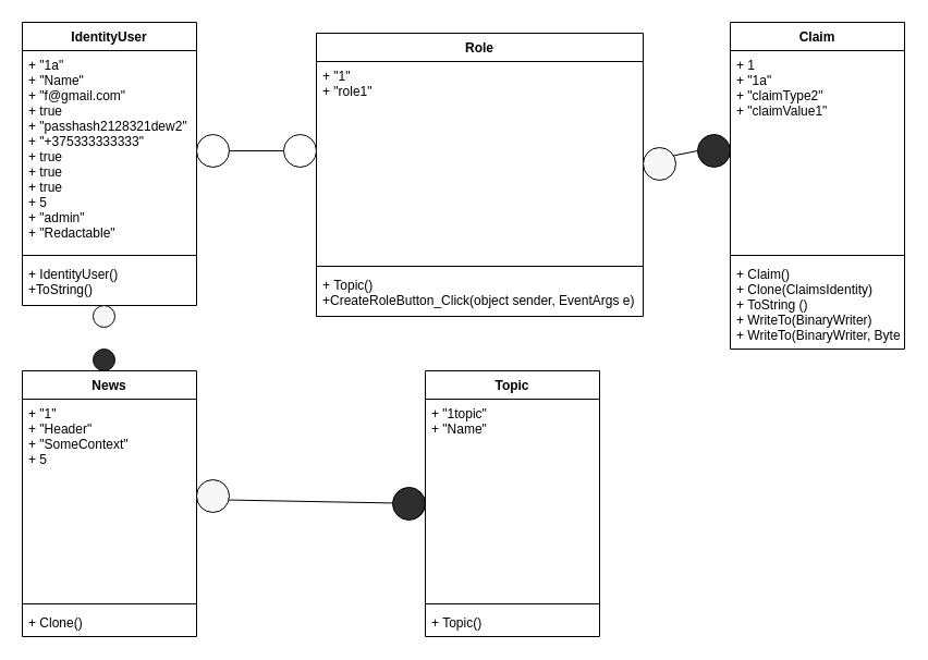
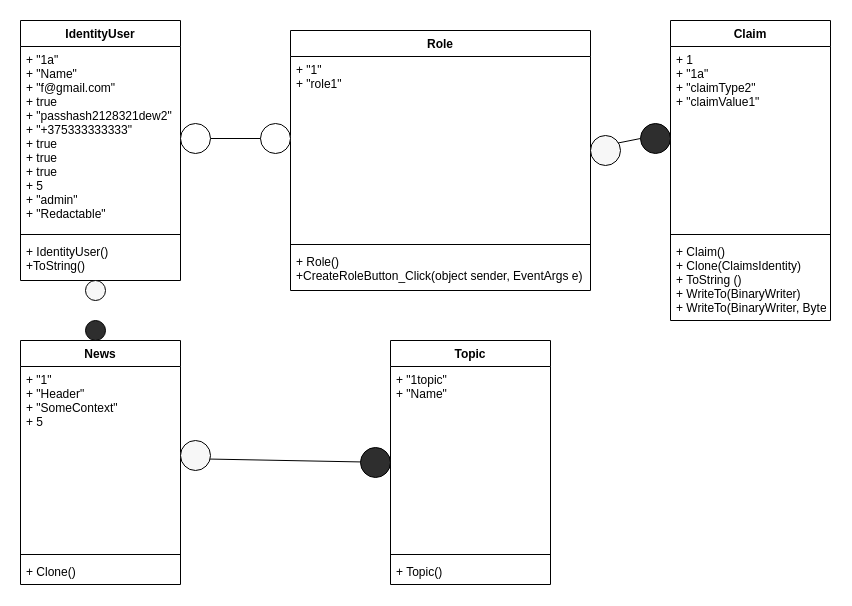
- <mxCell id="14" value="+ Topic()&#10;+CreateRoleButton_Click(object sender, EventArgs e)" style="text;strokeColor=none;fillColor=none;align=left;verticalAlign=top;spacingLeft=4;spacingRight=4;overflow=hidden;rotatable=0;points=[[0,0.5],[1,0.5]];portConstraint=eastwest;fontStyle=0" vertex="1" parent="11"><mxGeometry y="218" width="300" height="42" as="geometry" /></mxCell>
+ <mxCell id="14" value="+ Role()&#10;+CreateRoleButton_Click(object sender, EventArgs e)" style="text;strokeColor=none;fillColor=none;align=left;verticalAlign=top;spacingLeft=4;spacingRight=4;overflow=hidden;rotatable=0;points=[[0,0.5],[1,0.5]];portConstraint=eastwest;fontStyle=0" vertex="1" parent="11"><mxGeometry y="218" width="300" height="42" as="geometry" /></mxCell>
